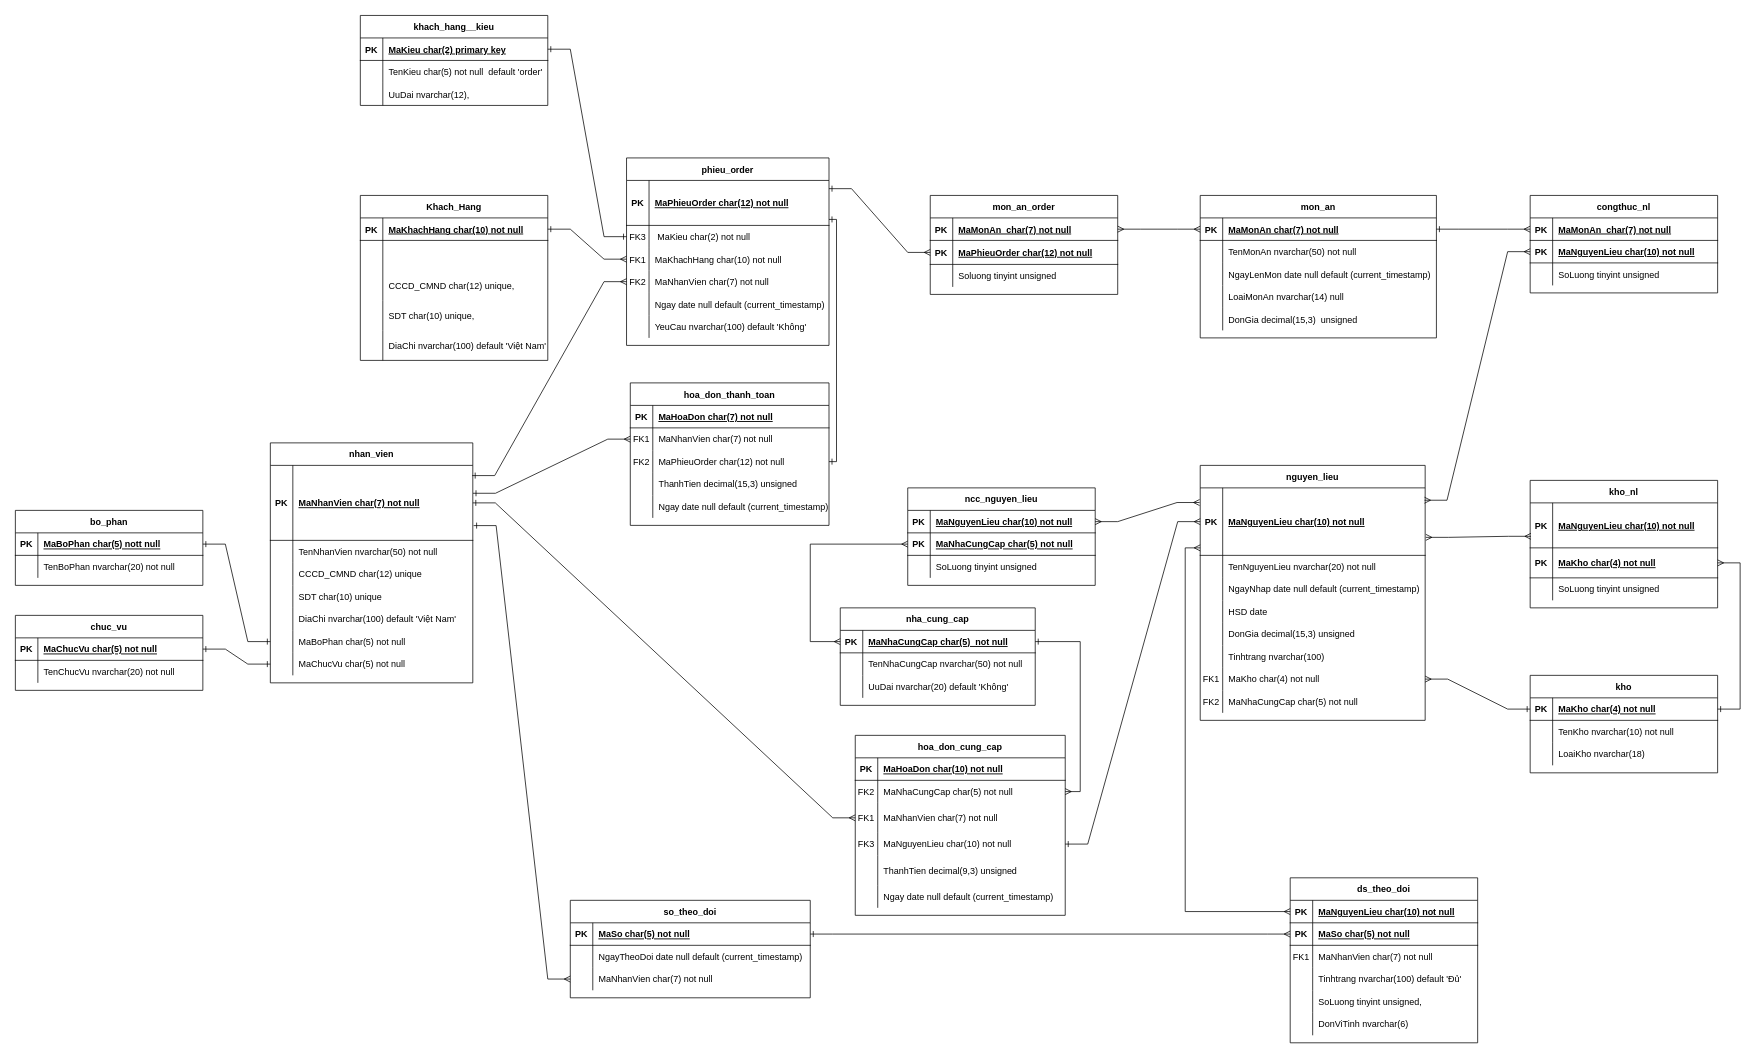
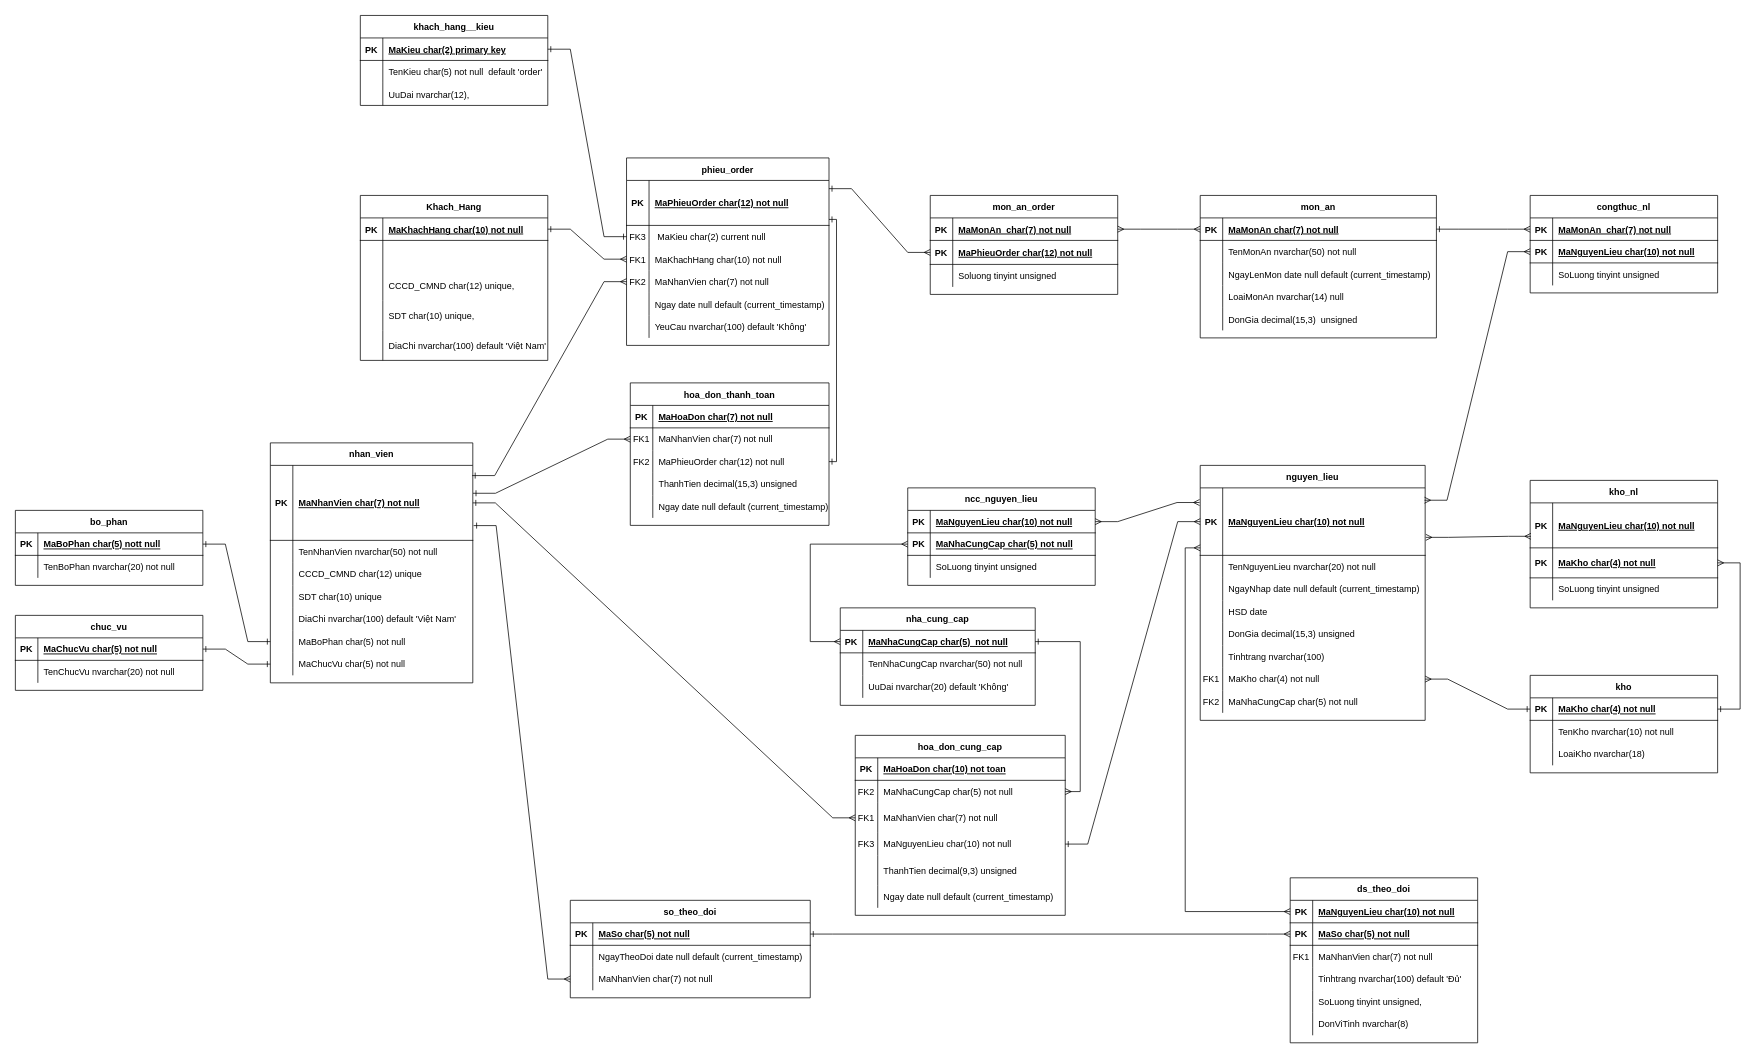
- <mxCell id="18" value=" MaKieu char(2) not null" style="shape=partialRectangle;overflow=hidden;connectable=0;fillColor=none;top=0;left=0;bottom=0;right=0;align=left;spacingLeft=6;" parent="16" vertex="1"><mxGeometry x="30" width="240" height="30" as="geometry"><mxRectangle width="240" height="30" as="alternateBounds" /></mxGeometry></mxCell>
+ <mxCell id="18" value=" MaKieu char(2) current null" style="shape=partialRectangle;overflow=hidden;connectable=0;fillColor=none;top=0;left=0;bottom=0;right=0;align=left;spacingLeft=6;" parent="16" vertex="1"><mxGeometry x="30" width="240" height="30" as="geometry"><mxRectangle width="240" height="30" as="alternateBounds" /></mxGeometry></mxCell>
- <mxCell id="211" value="MaHoaDon char(10) not null" style="shape=partialRectangle;overflow=hidden;connectable=0;fillColor=none;top=0;left=0;bottom=0;right=0;align=left;spacingLeft=6;fontStyle=5;" parent="209" vertex="1"><mxGeometry x="30" width="250" height="30" as="geometry"><mxRectangle width="250" height="30" as="alternateBounds" /></mxGeometry></mxCell>
+ <mxCell id="211" value="MaHoaDon char(10) not toan" style="shape=partialRectangle;overflow=hidden;connectable=0;fillColor=none;top=0;left=0;bottom=0;right=0;align=left;spacingLeft=6;fontStyle=5;" parent="209" vertex="1"><mxGeometry x="30" width="250" height="30" as="geometry"><mxRectangle width="250" height="30" as="alternateBounds" /></mxGeometry></mxCell>
- <mxCell id="207" value="DonViTinh nvarchar(6)" style="shape=partialRectangle;overflow=hidden;connectable=0;fillColor=none;top=0;left=0;bottom=0;right=0;align=left;spacingLeft=6;" parent="205" vertex="1"><mxGeometry x="30" width="220" height="30" as="geometry"><mxRectangle width="220" height="30" as="alternateBounds" /></mxGeometry></mxCell>
+ <mxCell id="207" value="DonViTinh nvarchar(8)" style="shape=partialRectangle;overflow=hidden;connectable=0;fillColor=none;top=0;left=0;bottom=0;right=0;align=left;spacingLeft=6;" parent="205" vertex="1"><mxGeometry x="30" width="220" height="30" as="geometry"><mxRectangle width="220" height="30" as="alternateBounds" /></mxGeometry></mxCell>
